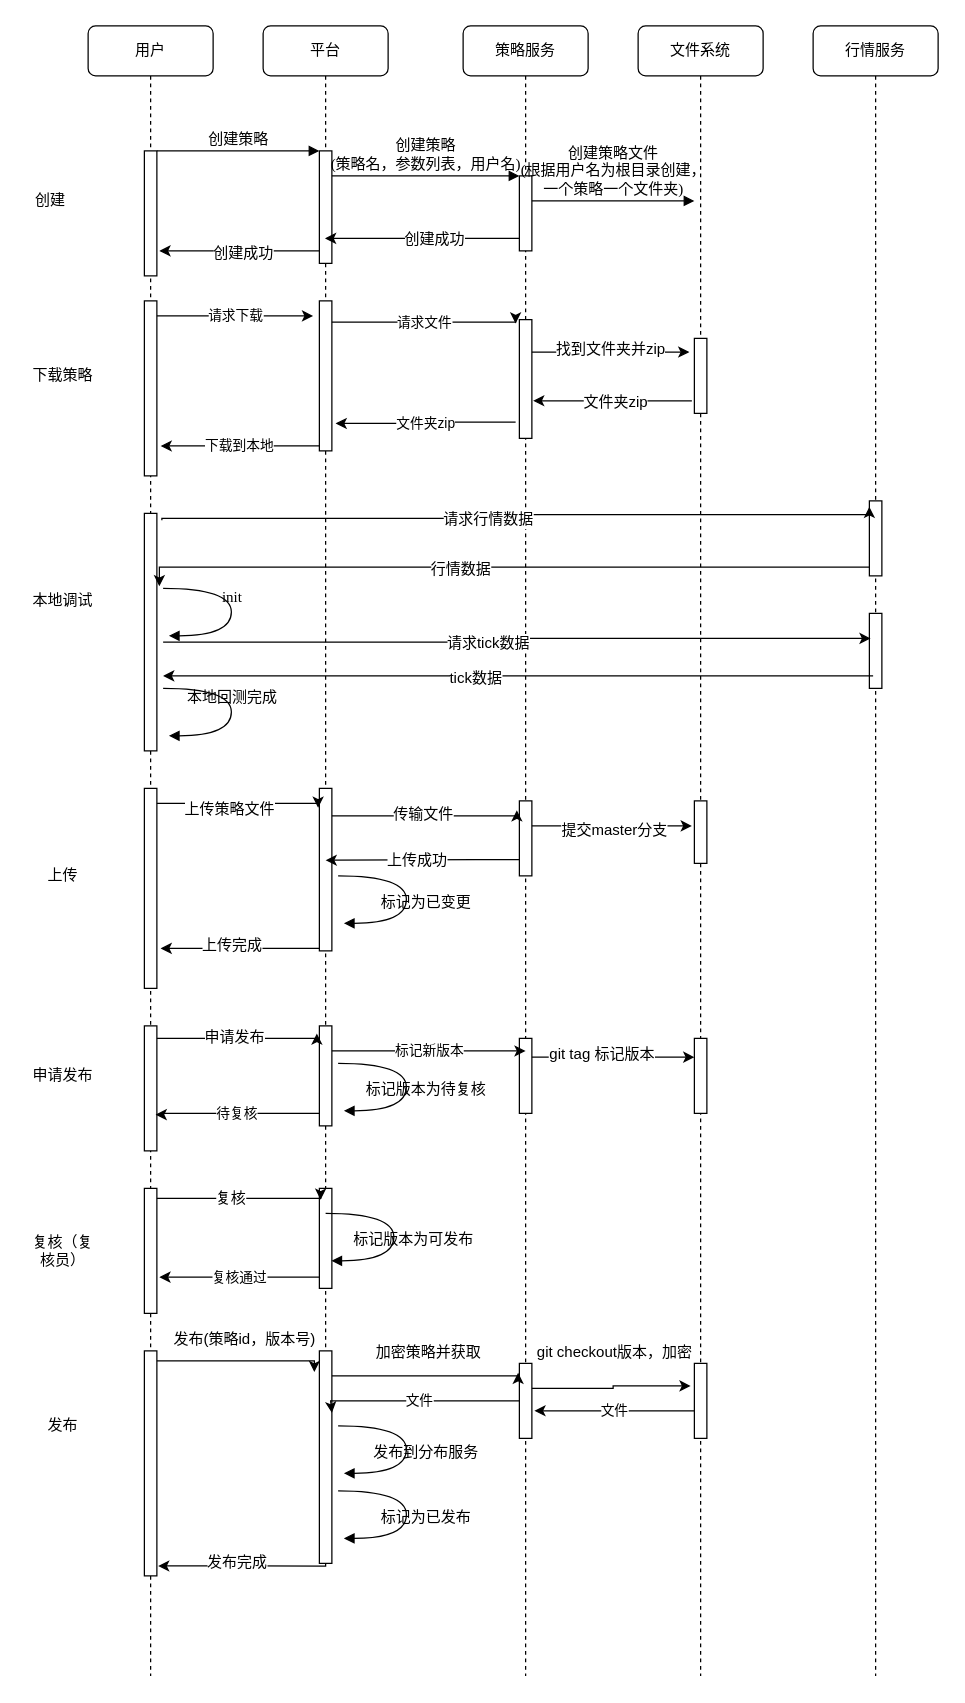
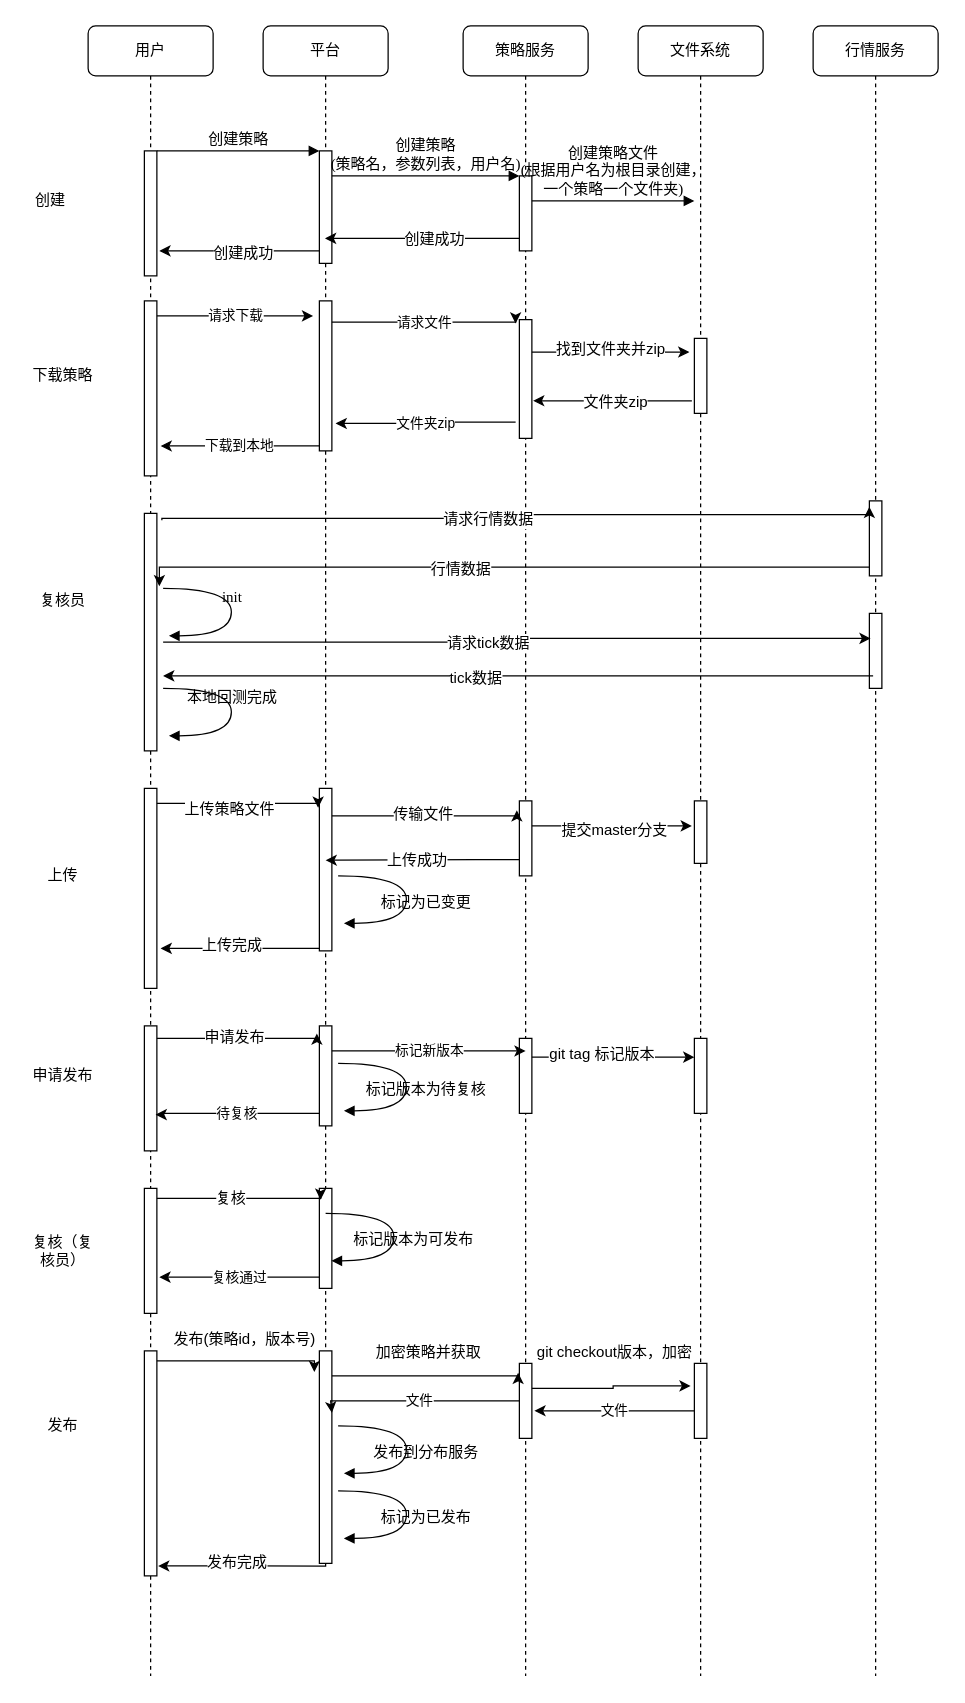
- <mxCell id="48" value="本地调试" style="text;html=1;strokeColor=none;fillColor=none;align=center;verticalAlign=middle;whiteSpace=wrap;rounded=0;" vertex="1" parent="1"><mxGeometry x="20" y="470" width="60" height="20" as="geometry" /></mxCell>
+ <mxCell id="48" value="复核员" style="text;html=1;strokeColor=none;fillColor=none;align=center;verticalAlign=middle;whiteSpace=wrap;rounded=0;" vertex="1" parent="1"><mxGeometry x="20" y="470" width="60" height="20" as="geometry" /></mxCell>
